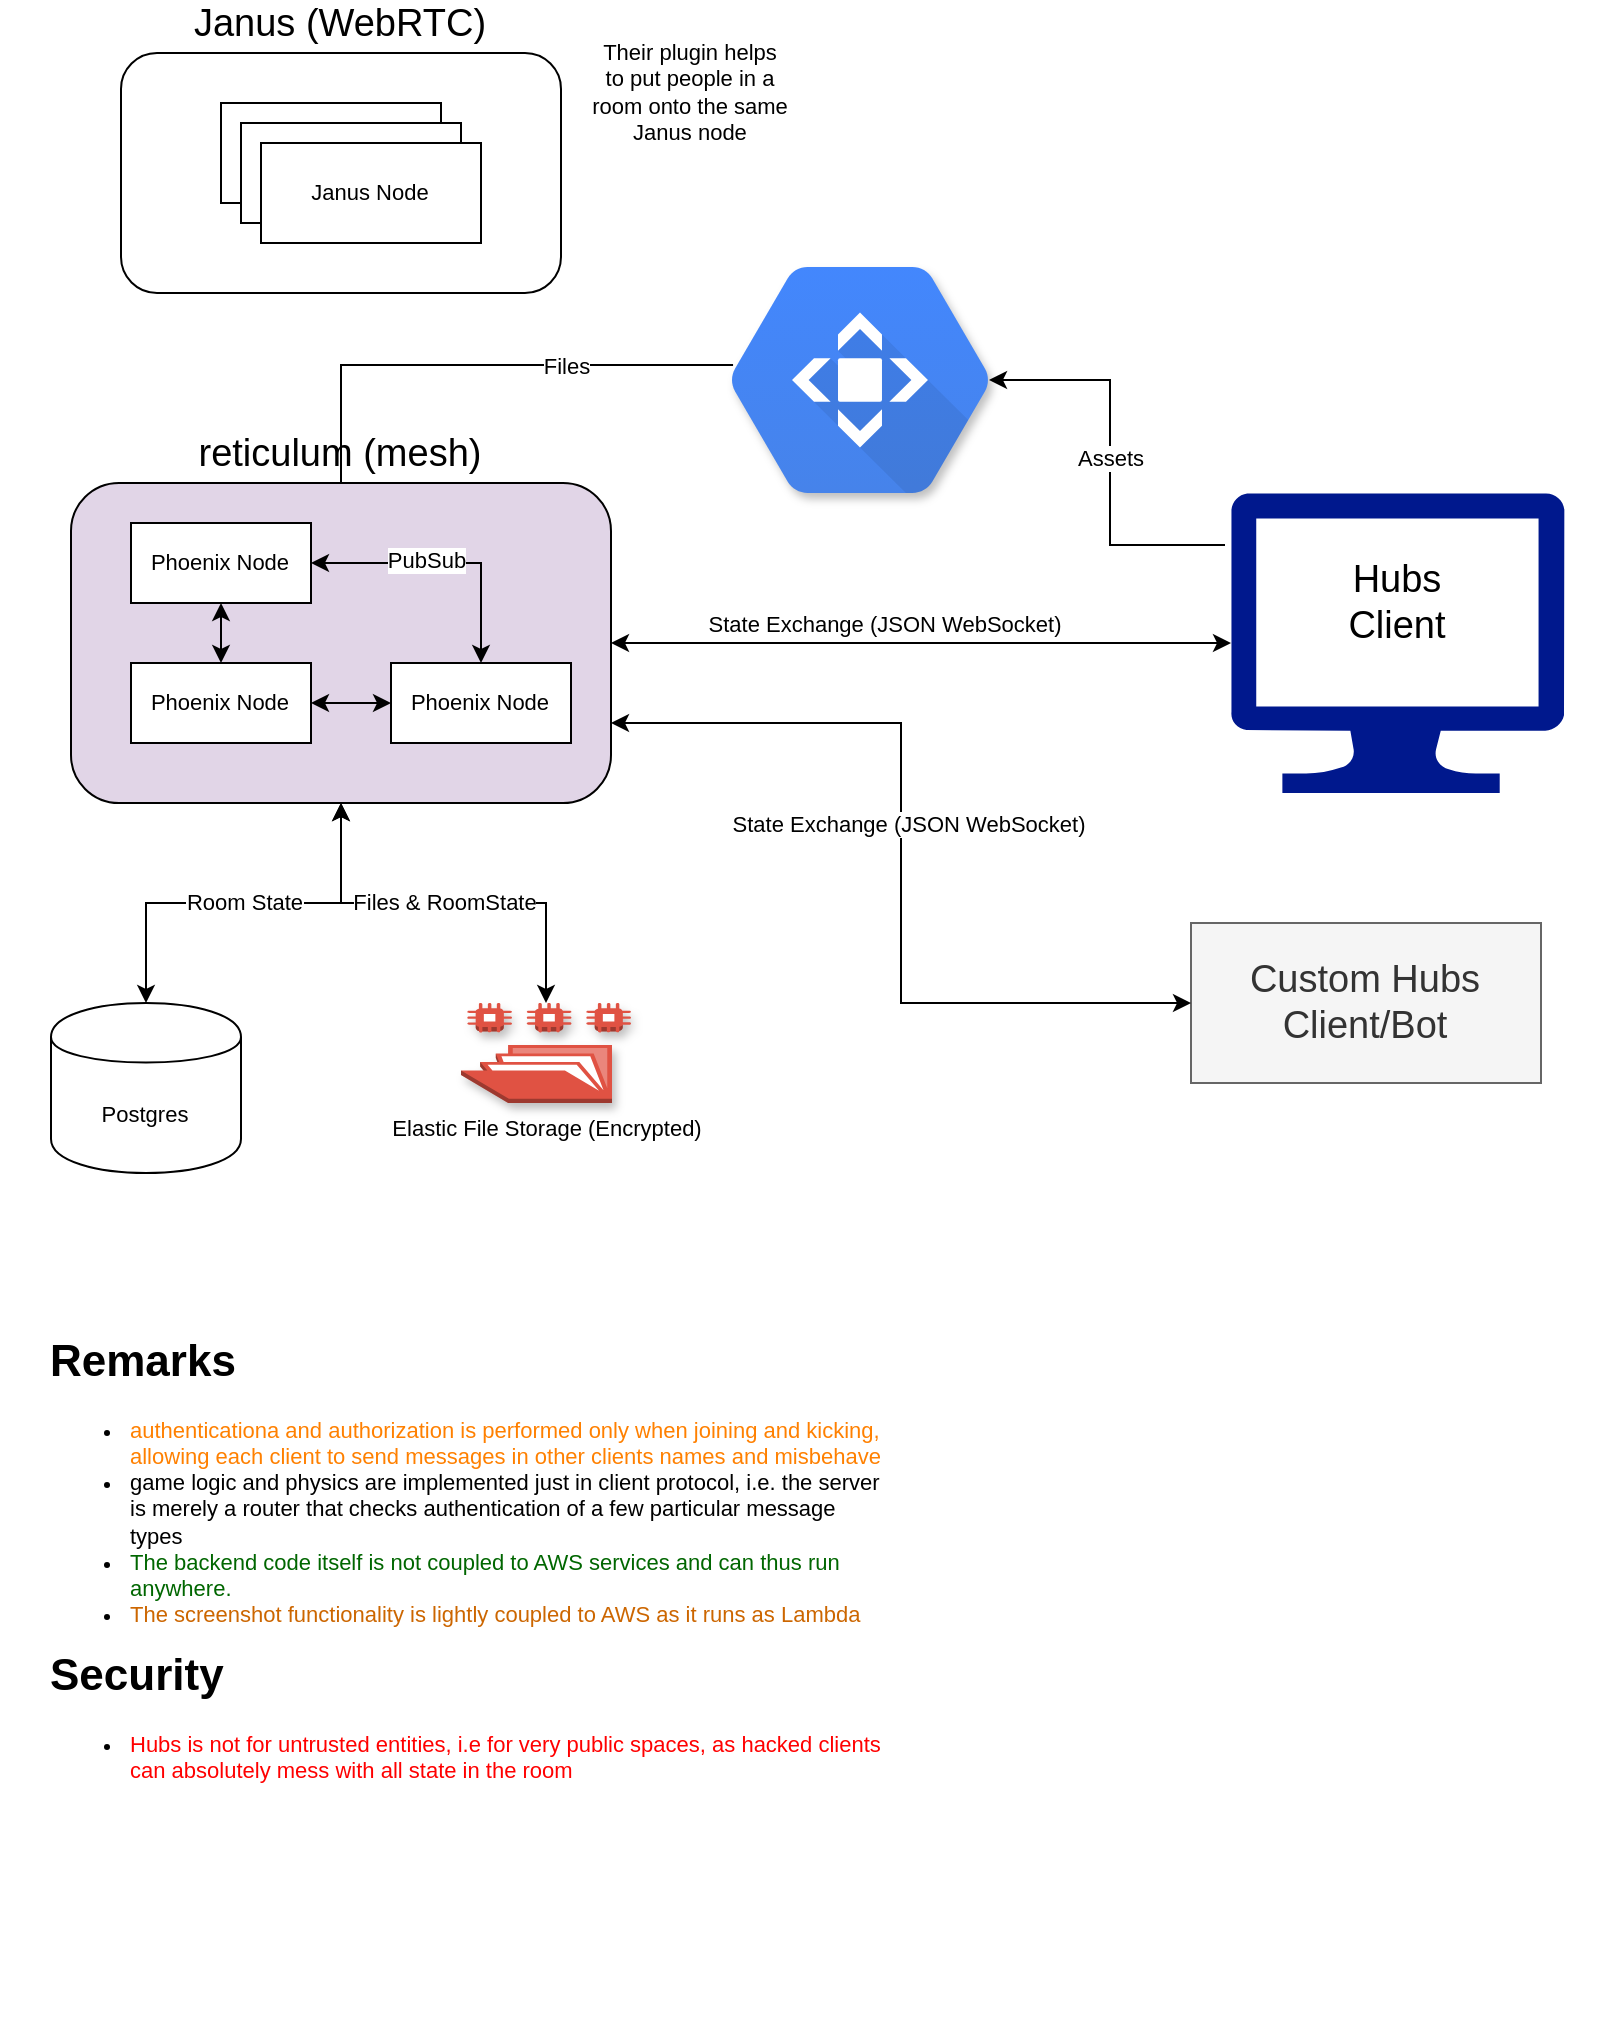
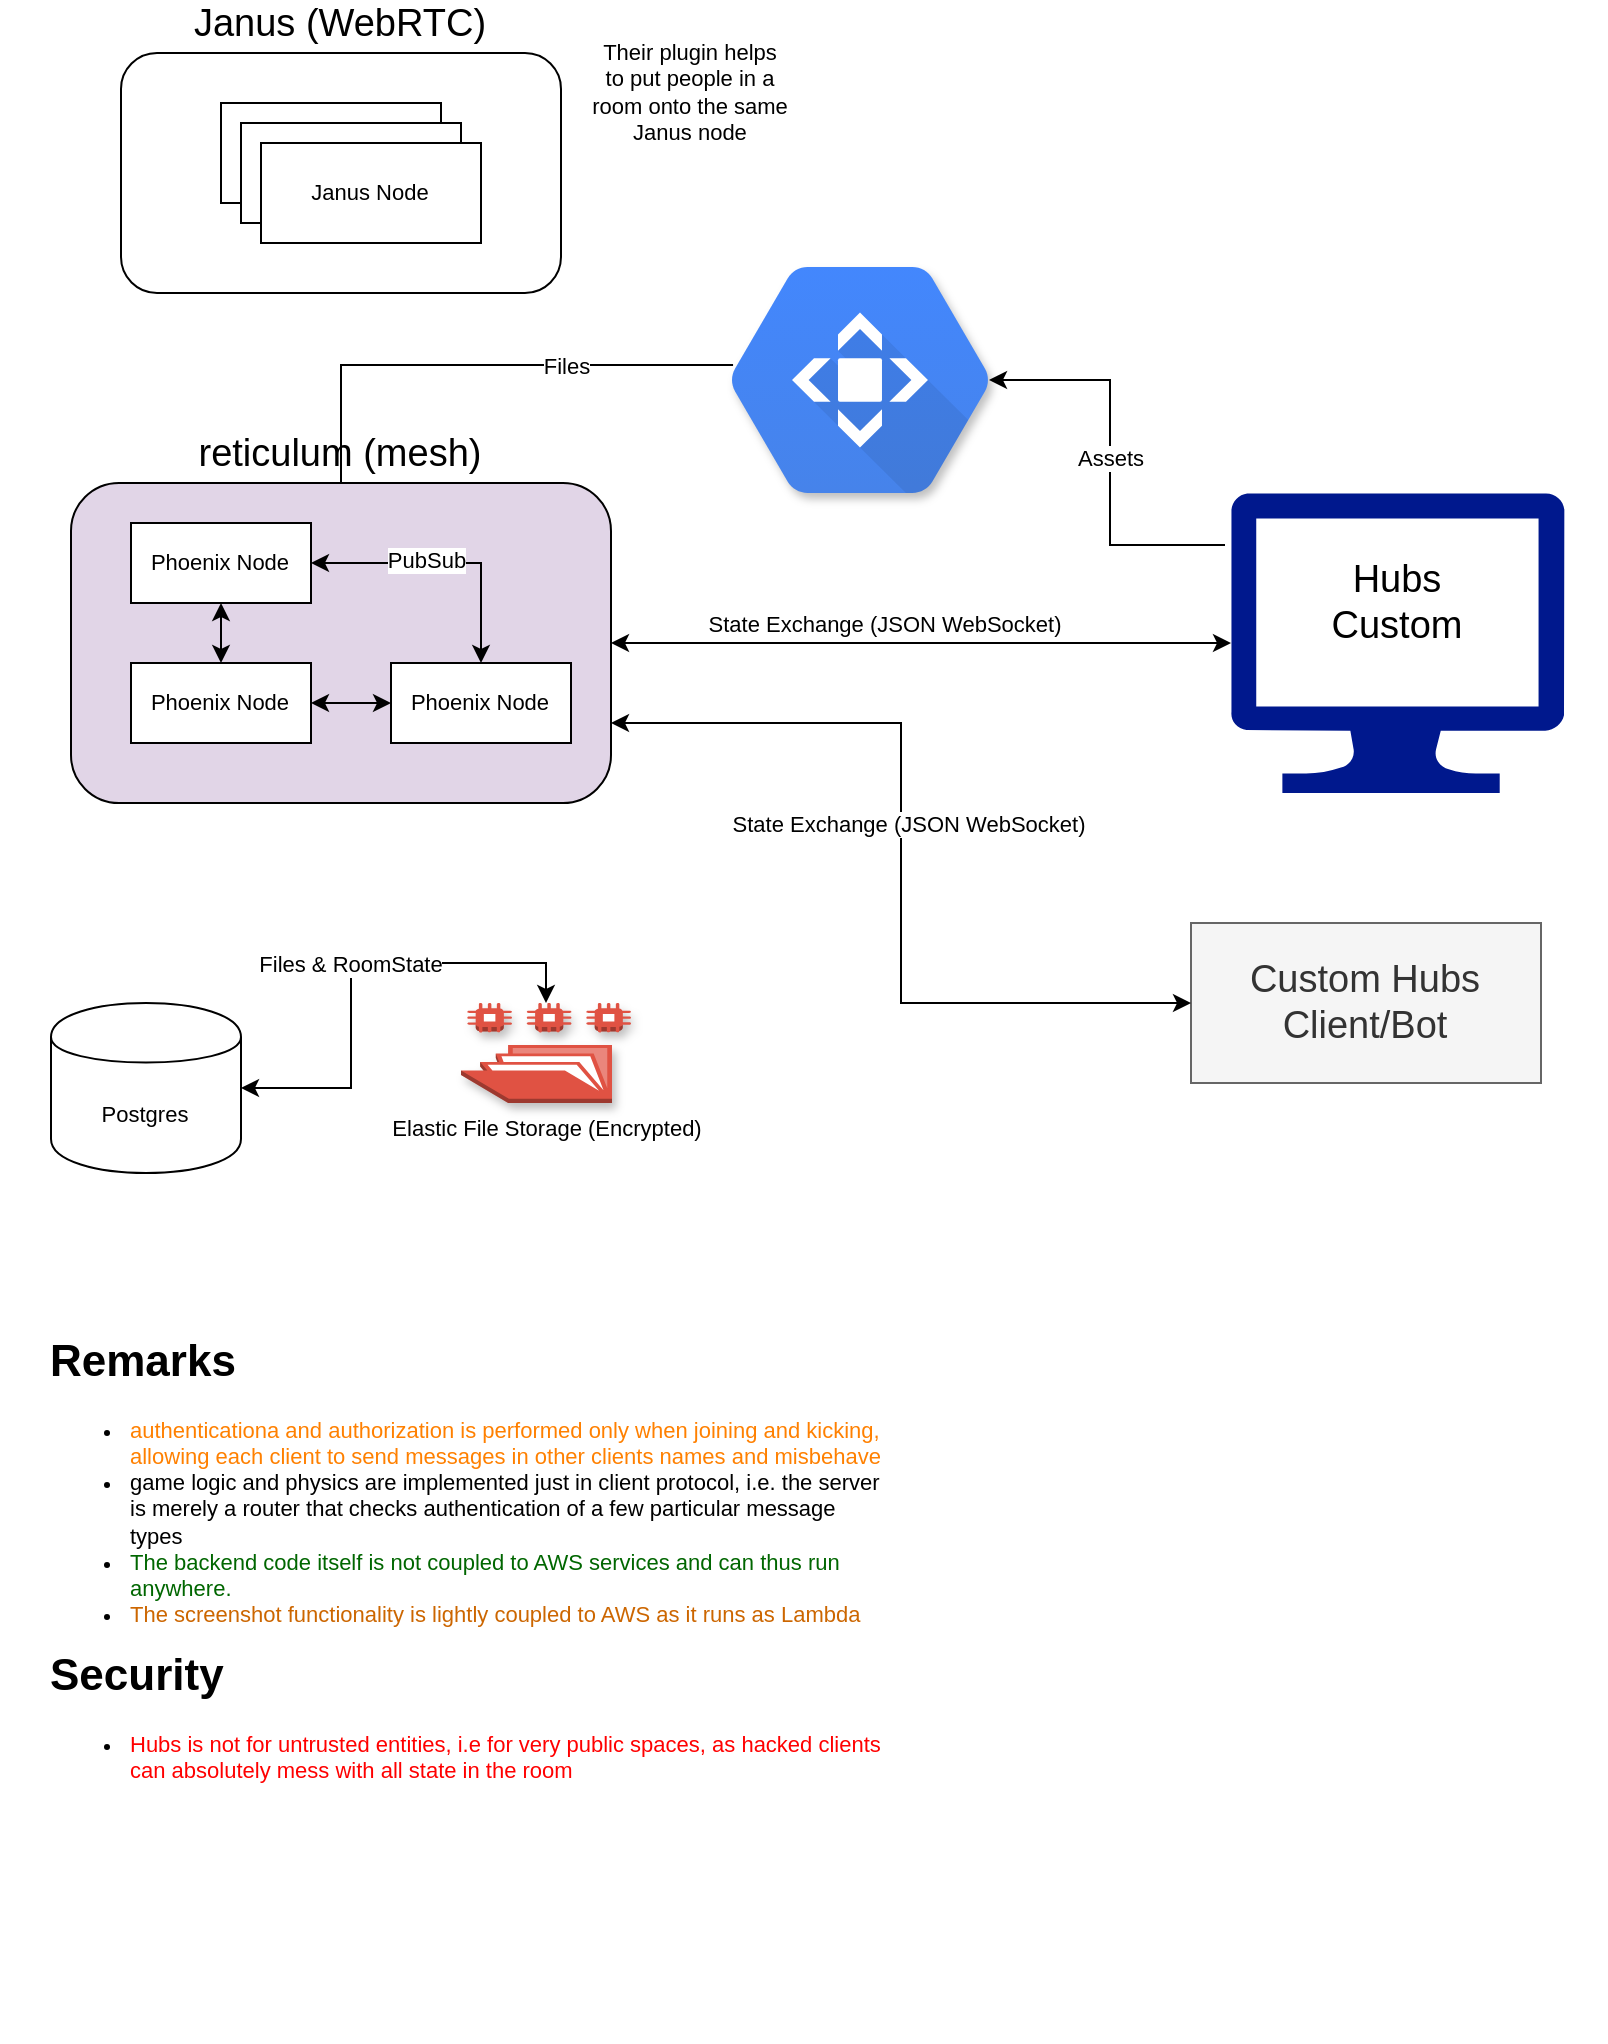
- <mxCell id="13" value="Hubs&lt;br&gt;Client" style="text;html=1;strokeColor=none;fillColor=none;align=center;verticalAlign=middle;whiteSpace=wrap;rounded=0;fontSize=19;" vertex="1" parent="11"><mxGeometry x="45.0" y="30" width="76.66" height="50" as="geometry" /></mxCell>
+ <mxCell id="13" value="Hubs&lt;br&gt;Custom" style="text;html=1;strokeColor=none;fillColor=none;align=center;verticalAlign=middle;whiteSpace=wrap;rounded=0;fontSize=19;" vertex="1" parent="11"><mxGeometry x="45.0" y="30" width="76.66" height="50" as="geometry" /></mxCell>
- <mxCell id="25" value="Room State" style="edgeStyle=orthogonalEdgeStyle;rounded=0;orthogonalLoop=1;jettySize=auto;html=1;entryX=0.5;entryY=1;entryDx=0;entryDy=0;startArrow=classic;startFill=1;fontSize=11;" edge="1" parent="1" source="26" target="7"><mxGeometry relative="1" as="geometry" /></mxCell>
- <mxCell id="27" value="Files &amp;amp; RoomState" style="edgeStyle=orthogonalEdgeStyle;rounded=0;orthogonalLoop=1;jettySize=auto;html=1;entryX=0.5;entryY=1;entryDx=0;entryDy=0;startArrow=classic;startFill=1;fontSize=11;exitX=0.5;exitY=0;exitDx=0;exitDy=0;exitPerimeter=0;" edge="1" parent="1" source="30" target="7"><mxGeometry relative="1" as="geometry"><mxPoint x="112.5" y="510" as="sourcePoint" /><mxPoint x="180" y="410" as="targetPoint" /></mxGeometry></mxCell>
+ <mxCell id="27" value="Files &amp;amp; RoomState" style="edgeStyle=orthogonalEdgeStyle;rounded=0;orthogonalLoop=1;jettySize=auto;html=1;startArrow=classic;startFill=1;fontSize=11;exitX=0.5;exitY=0;exitDx=0;exitDy=0;exitPerimeter=0;" edge="1" parent="1" source="30" target="26"><mxGeometry relative="1" as="geometry"><mxPoint x="112.5" y="510" as="sourcePoint" /><mxPoint x="180" y="410" as="targetPoint" /></mxGeometry></mxCell>
